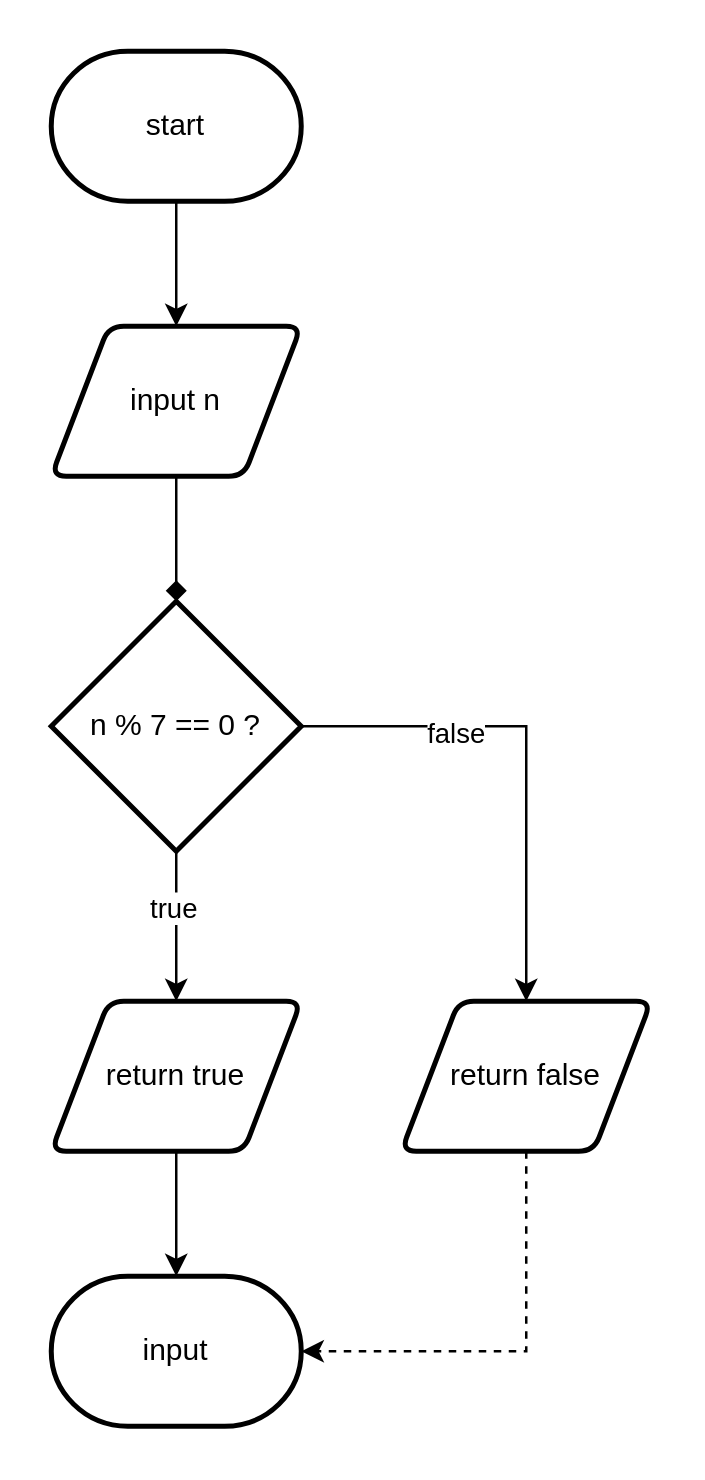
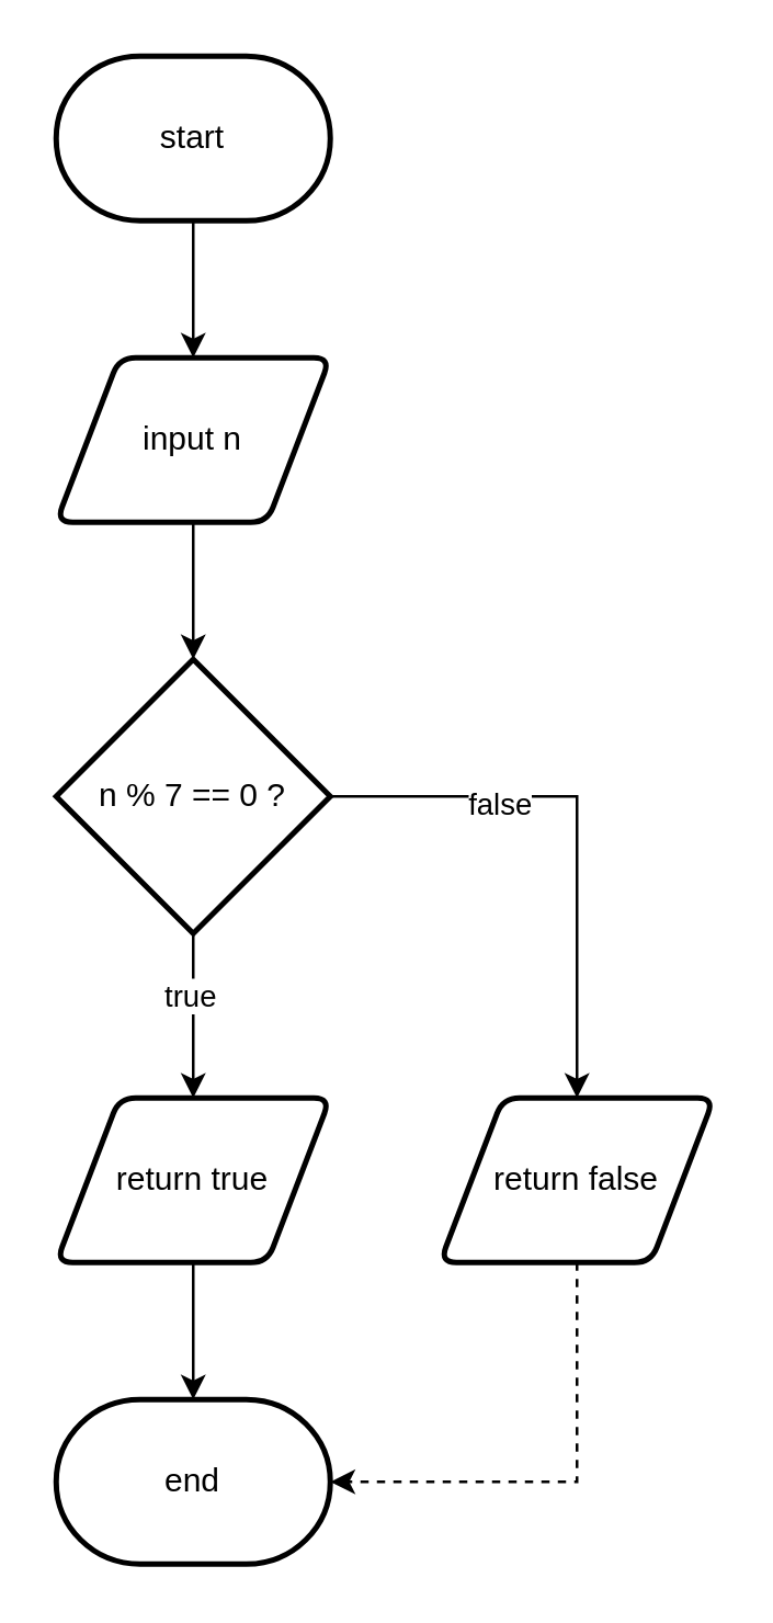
- <mxCell id="5" style="edgeStyle=orthogonalEdgeStyle;rounded=0;orthogonalLoop=1;jettySize=auto;html=1;exitX=0.5;exitY=1;exitDx=0;exitDy=0;entryX=0.5;entryY=0;entryDx=0;entryDy=0;entryPerimeter=0;endArrow=diamond;" edge="1" parent="1" source="6" target="11"><mxGeometry relative="1" as="geometry" /></mxCell>
+ <mxCell id="5" style="edgeStyle=orthogonalEdgeStyle;rounded=0;orthogonalLoop=1;jettySize=auto;html=1;exitX=0.5;exitY=1;exitDx=0;exitDy=0;entryX=0.5;entryY=0;entryDx=0;entryDy=0;entryPerimeter=0;" edge="1" parent="1" source="6" target="11"><mxGeometry relative="1" as="geometry" /></mxCell>
- <mxCell id="4" value="input" style="strokeWidth=2;html=1;shape=mxgraph.flowchart.terminator;whiteSpace=wrap;" vertex="1" parent="1"><mxGeometry x="20" y="510" width="100" height="60" as="geometry" /></mxCell>
+ <mxCell id="4" value="end" style="strokeWidth=2;html=1;shape=mxgraph.flowchart.terminator;whiteSpace=wrap;" vertex="1" parent="1"><mxGeometry x="20" y="510" width="100" height="60" as="geometry" /></mxCell>
